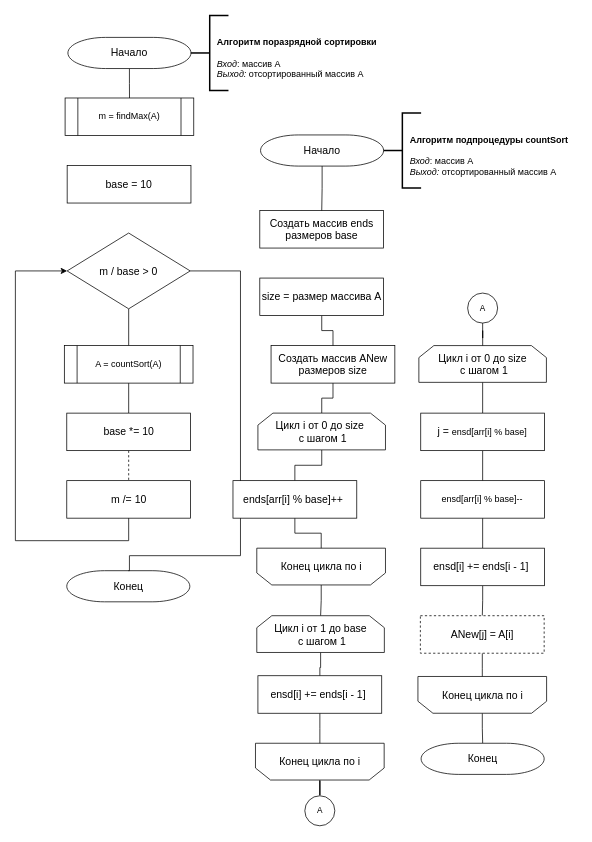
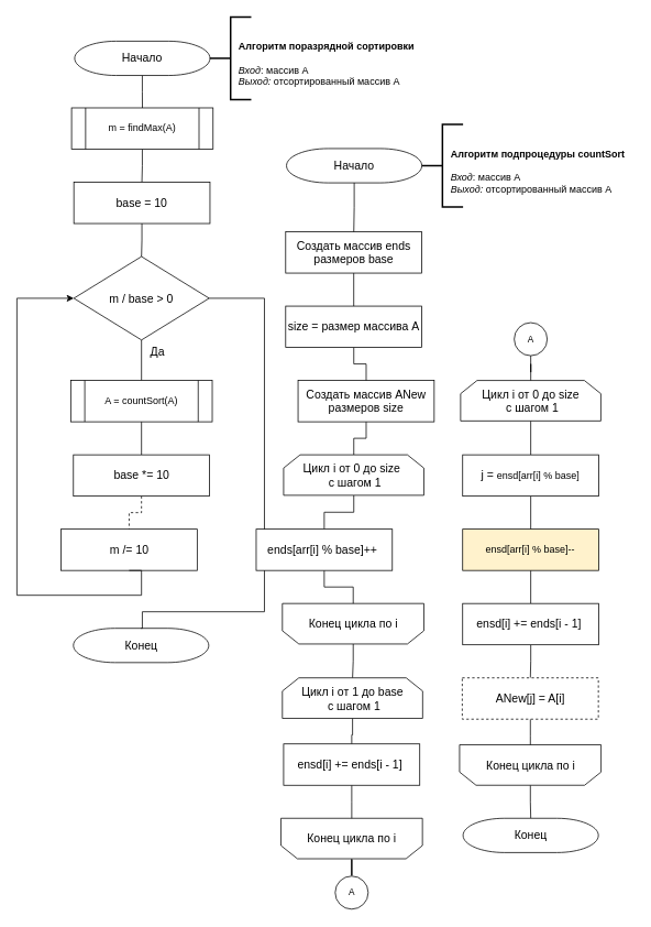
+ <mxCell id="6" style="edgeStyle=orthogonalEdgeStyle;rounded=0;orthogonalLoop=1;jettySize=auto;html=1;exitX=0.5;exitY=1;exitDx=0;exitDy=0;endArrow=none;endFill=0;" parent="1" source="7" target="9" edge="1"><mxGeometry relative="1" as="geometry" /></mxCell>
+ <mxCell id="8" style="edgeStyle=orthogonalEdgeStyle;rounded=0;orthogonalLoop=1;jettySize=auto;html=1;exitX=0.5;exitY=1;exitDx=0;exitDy=0;endArrow=none;endFill=0;" parent="1" source="9" target="11" edge="1"><mxGeometry relative="1" as="geometry" /></mxCell>
+ <mxCell id="21" value="" style="edgeStyle=orthogonalEdgeStyle;rounded=0;orthogonalLoop=1;jettySize=auto;html=1;endArrow=none;endFill=0;" parent="1" source="22" target="26" edge="1"><mxGeometry relative="1" as="geometry" /></mxCell>
+ <mxCell id="20" value="&lt;font style=&quot;font-size: 14px;&quot;&gt;Да&lt;/font&gt;" style="text;html=1;strokeColor=none;fillColor=none;align=left;verticalAlign=middle;whiteSpace=wrap;rounded=0;fontSize=11;fontFamily=Helvetica;fontColor=default;" parent="1" vertex="1"><mxGeometry x="180" y="411" width="60" height="30" as="geometry" /></mxCell>
- <mxCell id="16" value="&lt;span style=&quot;font-size: 14px;&quot;&gt;m /= 10&lt;/span&gt;" style="rounded=0;whiteSpace=wrap;html=1;absoluteArcSize=1;arcSize=14;strokeWidth=1;" parent="1" vertex="1"><mxGeometry x="88.5" y="640" width="165" height="50" as="geometry" /></mxCell>
+ <mxCell id="16" value="&lt;span style=&quot;font-size: 14px;&quot;&gt;m /= 10&lt;/span&gt;" style="rounded=0;whiteSpace=wrap;html=1;absoluteArcSize=1;arcSize=14;strokeWidth=1;" parent="1" vertex="1"><mxGeometry x="73.5" y="640" width="165" height="50" as="geometry" /></mxCell>
- <mxCell id="46" value="ensd[arr[i] % base]--" style="rounded=0;whiteSpace=wrap;html=1;absoluteArcSize=1;arcSize=14;strokeWidth=1;" parent="1" vertex="1"><mxGeometry x="560.25" y="640" width="165" height="50" as="geometry" /></mxCell>
+ <mxCell id="46" value="ensd[arr[i] % base]--" style="rounded=0;whiteSpace=wrap;html=1;absoluteArcSize=1;arcSize=14;strokeWidth=1;fillColor=#fff2cc;" parent="1" vertex="1"><mxGeometry x="560.25" y="640" width="165" height="50" as="geometry" /></mxCell>
